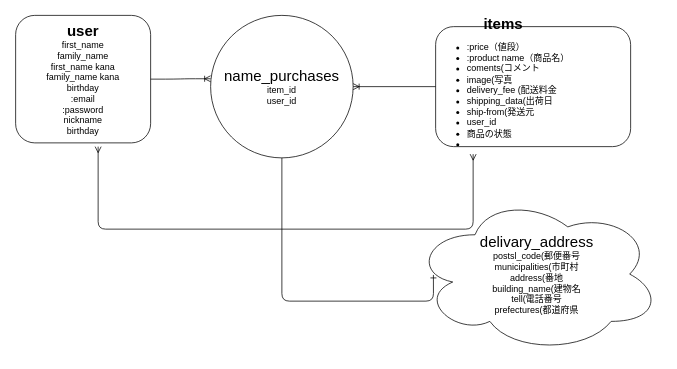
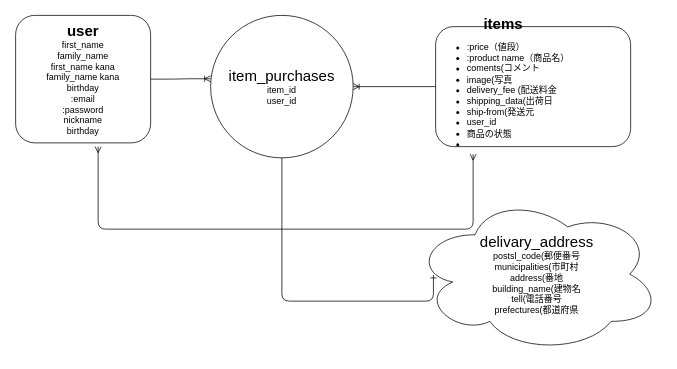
- <mxCell id="5" value="&lt;font style=&quot;font-size: 20px&quot;&gt;name_purchases&lt;/font&gt;&lt;br&gt;item_id&lt;br&gt;user_id" style="ellipse;whiteSpace=wrap;html=1;aspect=fixed;align=center;" parent="1" vertex="1"><mxGeometry x="280" y="20" width="190" height="190" as="geometry" /></mxCell>
+ <mxCell id="5" value="&lt;font style=&quot;font-size: 20px&quot;&gt;item_purchases&lt;/font&gt;&lt;br&gt;item_id&lt;br&gt;user_id" style="ellipse;whiteSpace=wrap;html=1;aspect=fixed;align=center;" parent="1" vertex="1"><mxGeometry x="280" y="20" width="190" height="190" as="geometry" /></mxCell>
